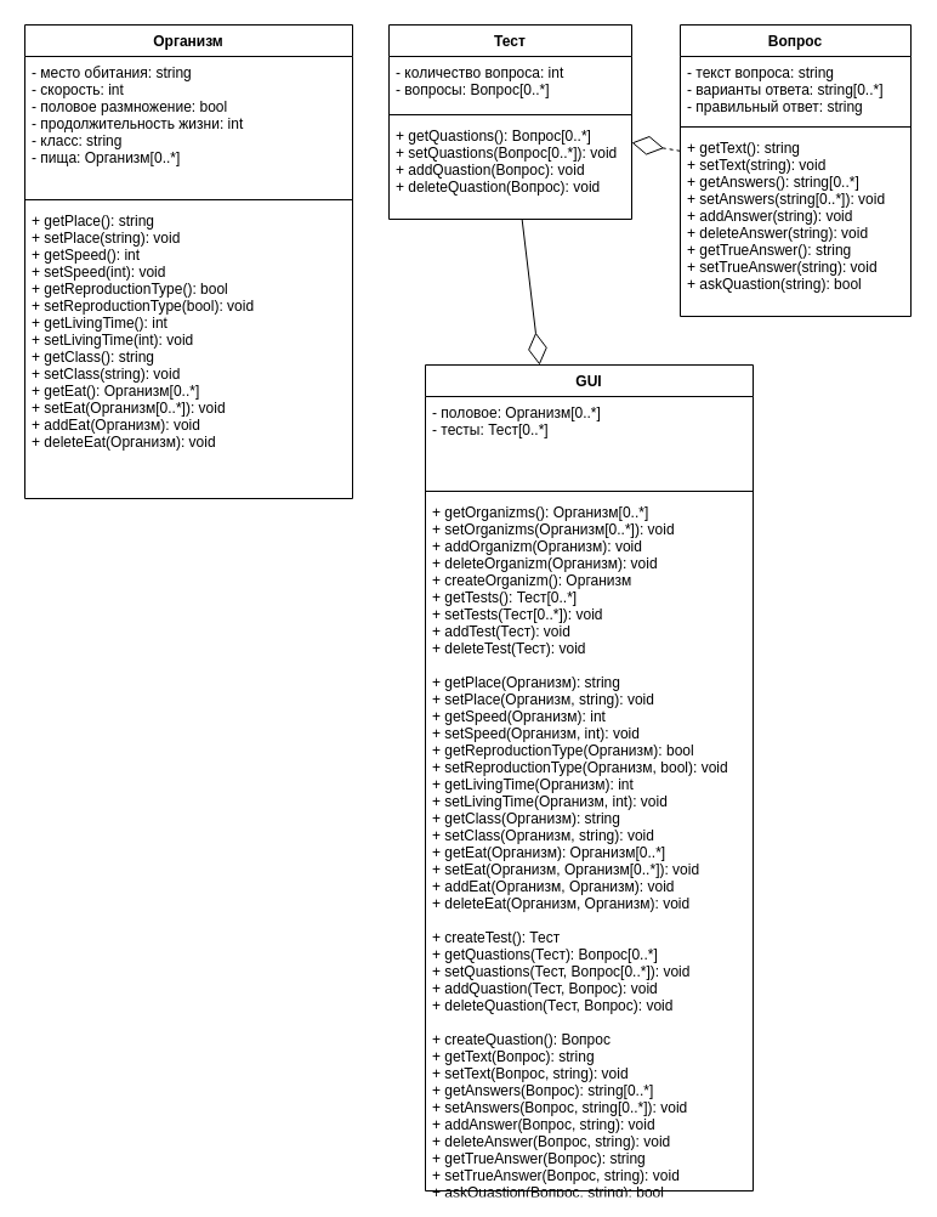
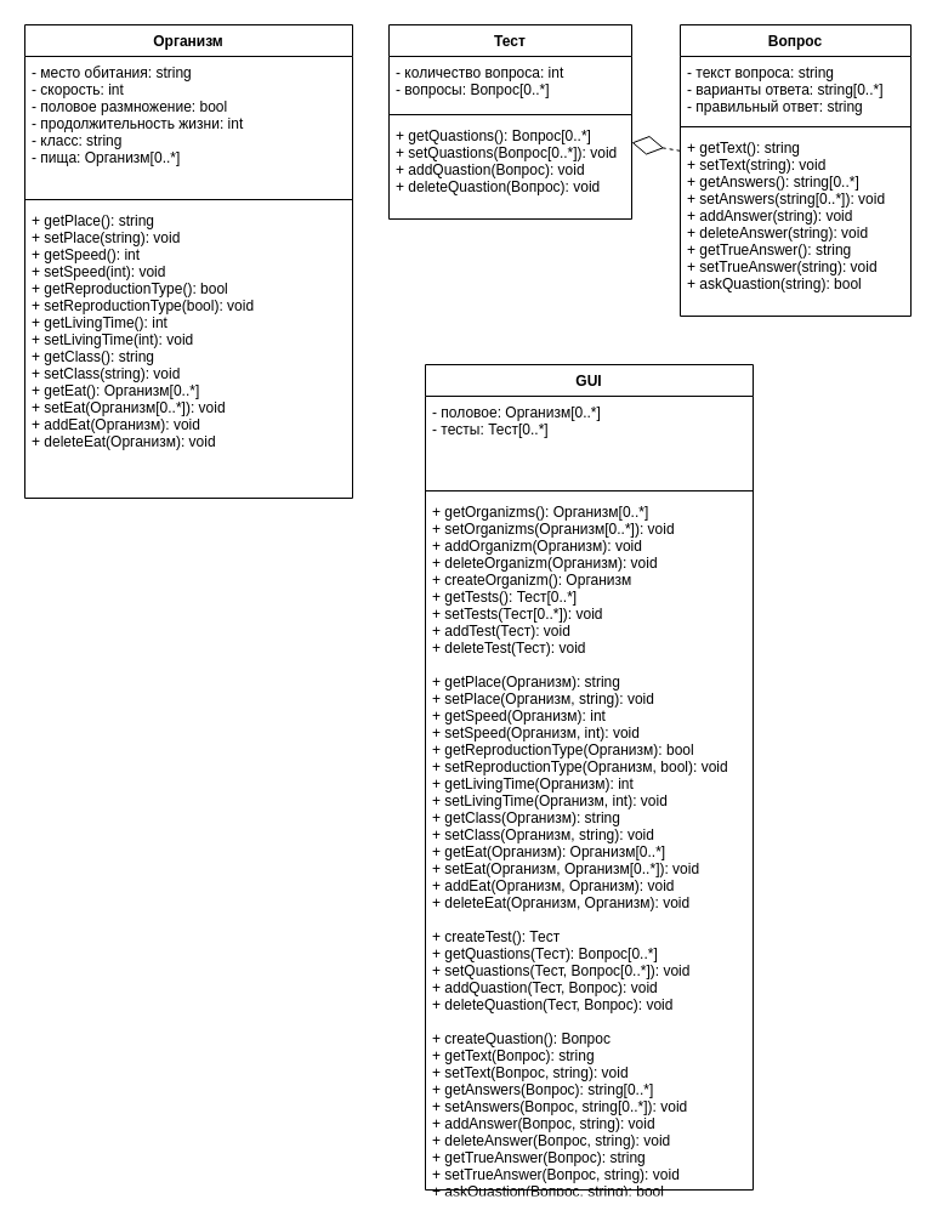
- <mxCell id="19" value="" style="endArrow=diamondThin;endFill=0;endSize=24;html=1;" edge="1" parent="1" source="6" target="15"><mxGeometry width="160" relative="1" as="geometry"><mxPoint x="400" y="230" as="sourcePoint" /><mxPoint x="180" y="580" as="targetPoint" /></mxGeometry></mxCell>
